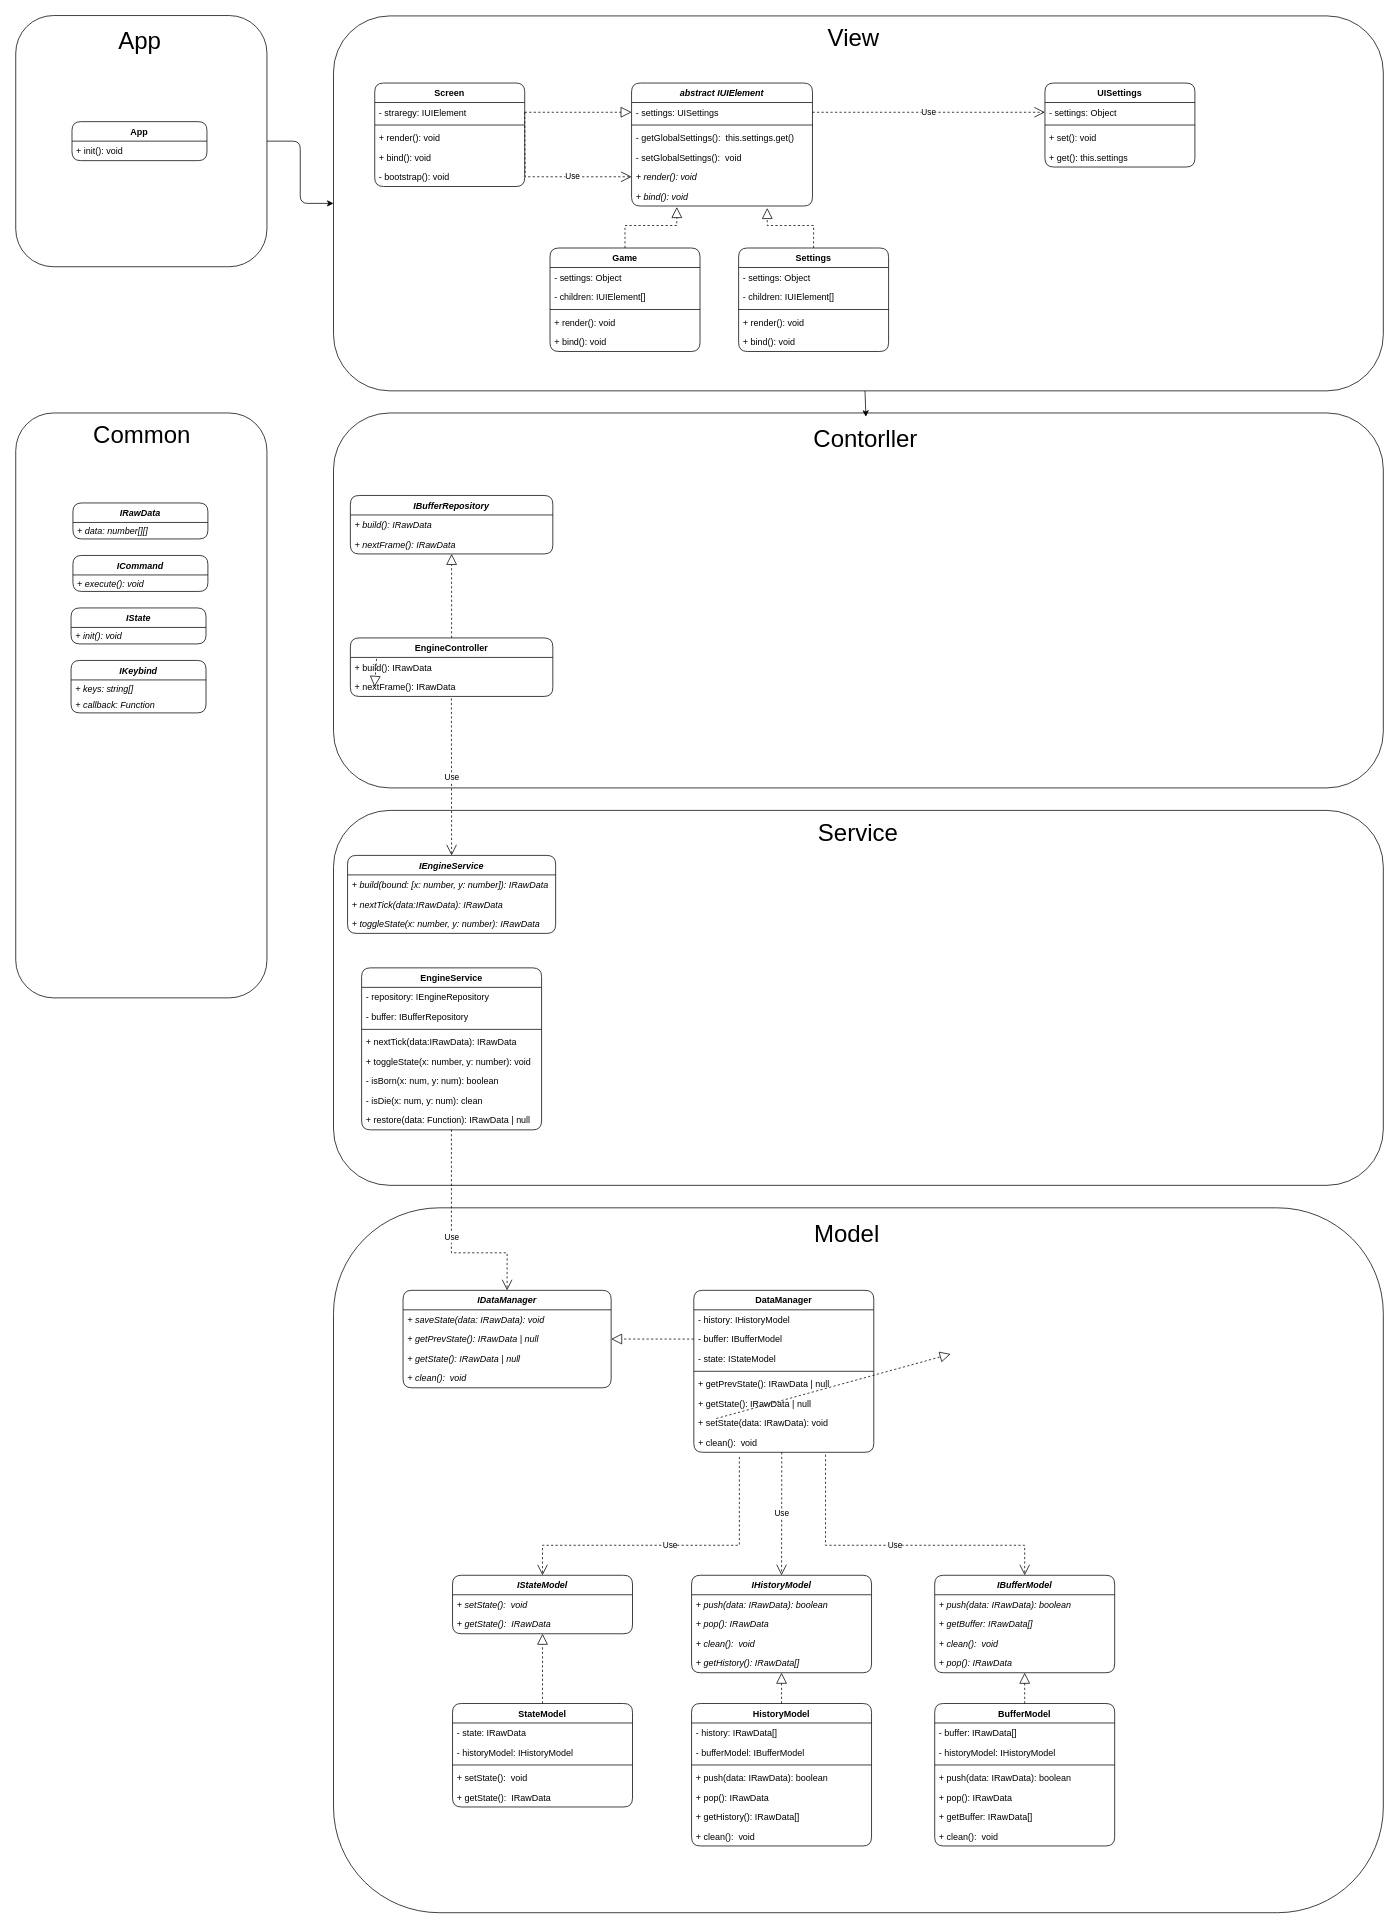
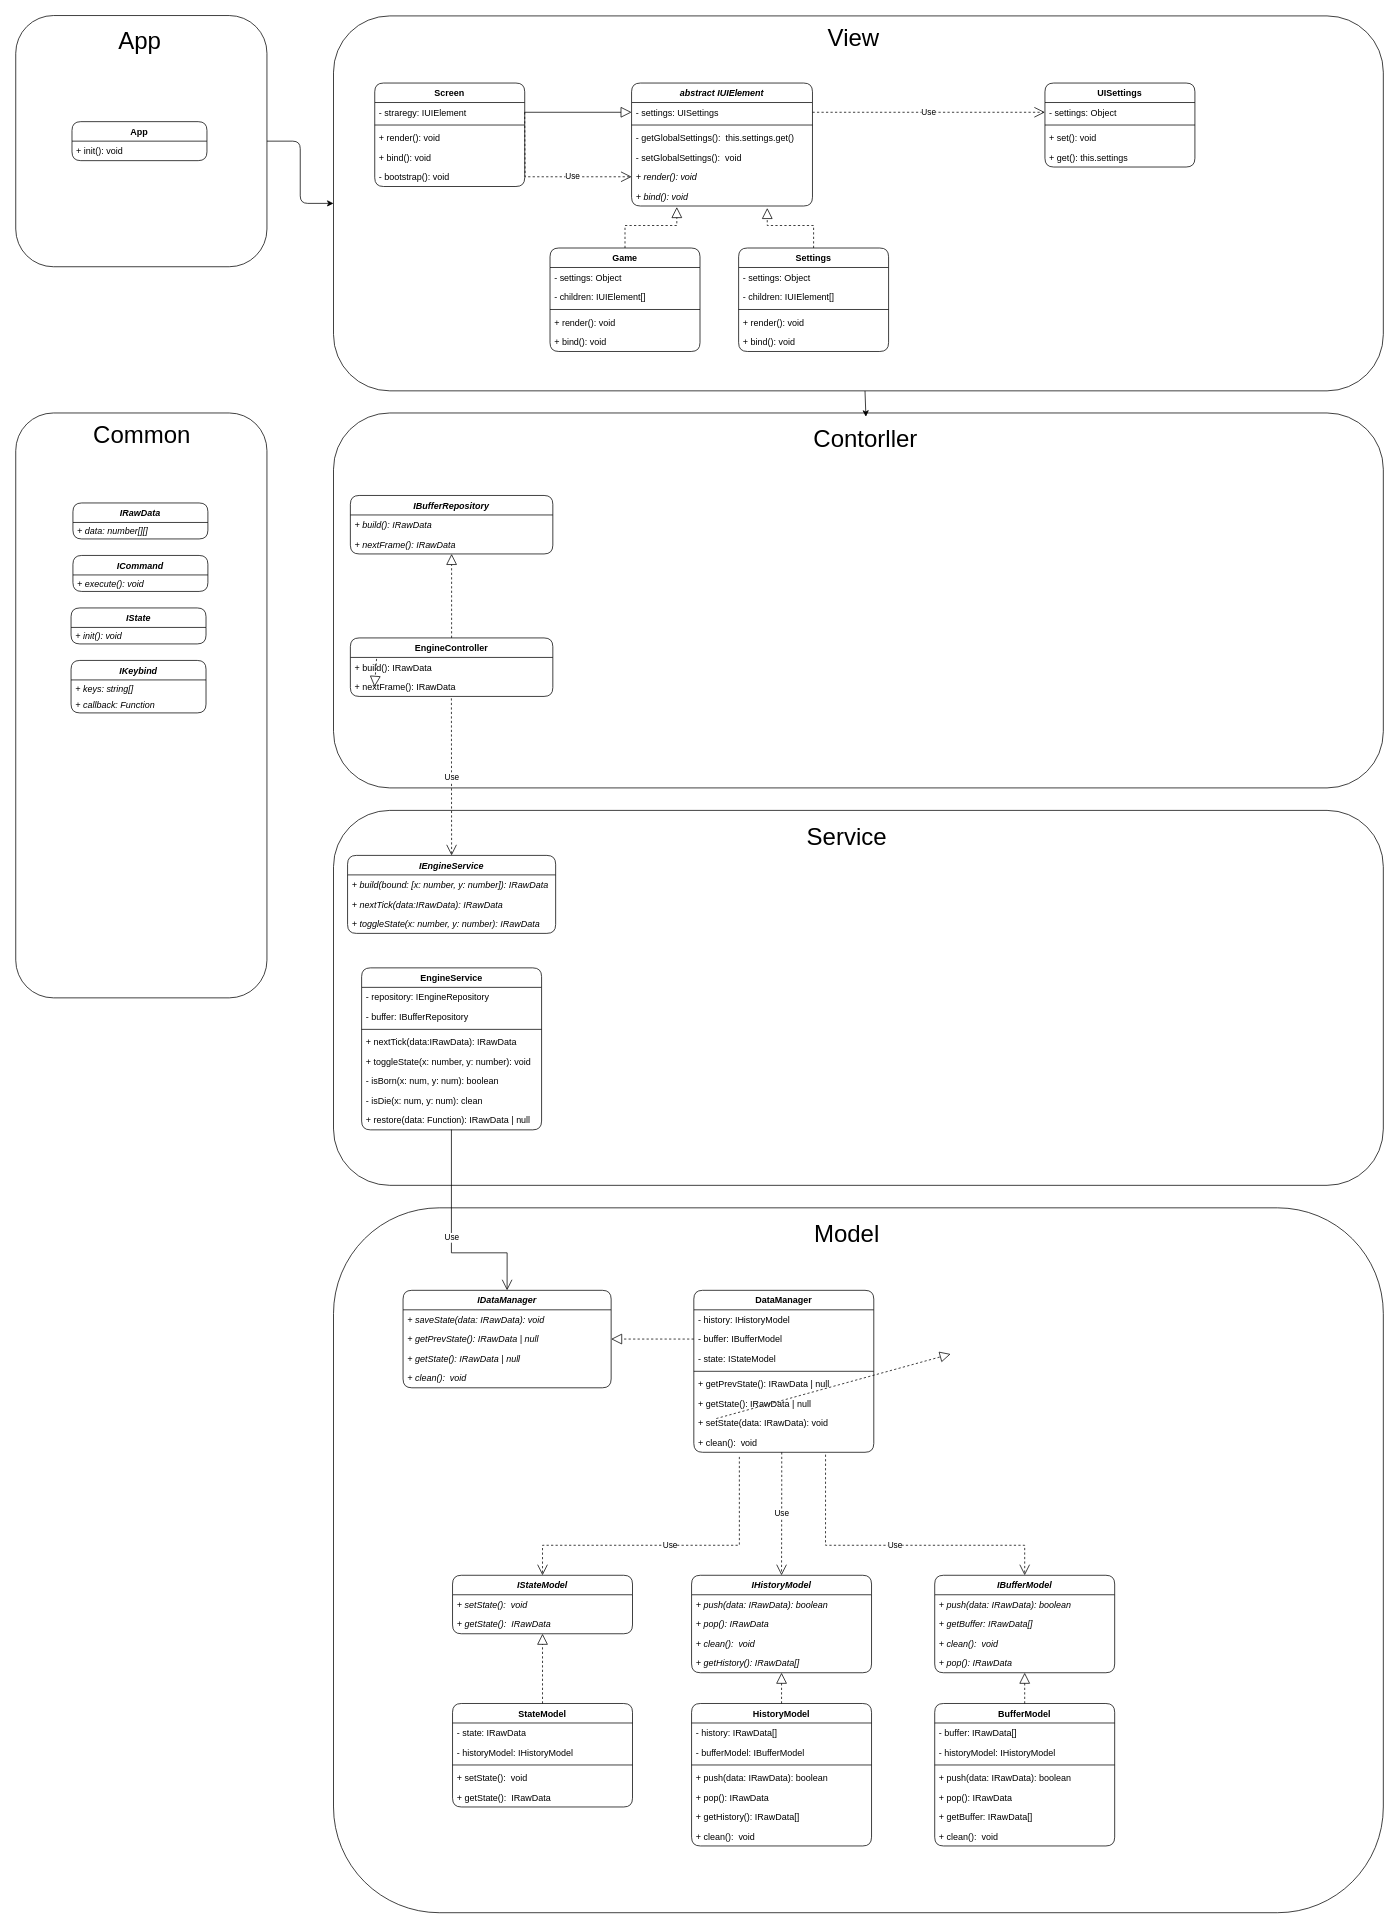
- <mxCell id="107" value="" style="endArrow=block;dashed=1;endFill=0;endSize=12;html=1;rounded=0;entryX=0;entryY=0.5;entryDx=0;entryDy=0;edgeStyle=orthogonalEdgeStyle;exitX=1;exitY=0.5;exitDx=0;exitDy=0;" edge="1" parent="1" source="39" target="45"><mxGeometry width="160" relative="1" as="geometry"><mxPoint x="703" y="175" as="sourcePoint" /><mxPoint x="661.75" y="320" as="targetPoint" /></mxGeometry></mxCell>
+ <mxCell id="107" value="" style="endArrow=block;dashed=0;endFill=0;endSize=12;html=1;rounded=0;entryX=0;entryY=0.5;entryDx=0;entryDy=0;edgeStyle=orthogonalEdgeStyle;exitX=1;exitY=0.5;exitDx=0;exitDy=0;" edge="1" parent="1" source="39" target="45"><mxGeometry width="160" relative="1" as="geometry"><mxPoint x="703" y="175" as="sourcePoint" /><mxPoint x="661.75" y="320" as="targetPoint" /></mxGeometry></mxCell>
- <mxCell id="9" value="&lt;font style=&quot;font-size: 32px;&quot;&gt;Service&lt;/font&gt;" style="text;html=1;strokeColor=none;fillColor=none;align=center;verticalAlign=middle;whiteSpace=wrap;rounded=1;" parent="1" vertex="1"><mxGeometry x="979.25" y="1080" width="330" height="60" as="geometry" /></mxCell>
+ <mxCell id="9" value="&lt;font style=&quot;font-size: 32px;&quot;&gt;Service&lt;/font&gt;" style="text;html=1;strokeColor=none;fillColor=none;align=center;verticalAlign=middle;whiteSpace=wrap;rounded=1;" parent="1" vertex="1"><mxGeometry x="964.25" y="1085" width="330" height="60" as="geometry" /></mxCell>
- <mxCell id="98" value="Use" style="endArrow=open;endSize=12;dashed=1;html=1;rounded=0;entryX=0.5;entryY=0;entryDx=0;entryDy=0;exitX=0.499;exitY=0.987;exitDx=0;exitDy=0;exitPerimeter=0;edgeStyle=orthogonalEdgeStyle;" edge="1" parent="1" source="66" target="76"><mxGeometry width="160" relative="1" as="geometry"><mxPoint x="602.25" y="1510" as="sourcePoint" /><mxPoint x="1034.25" y="1510" as="targetPoint" /><Array as="points"><mxPoint x="602" y="1670" /><mxPoint x="676" y="1670" /></Array></mxGeometry></mxCell>
+ <mxCell id="98" value="Use" style="endArrow=open;endSize=12;dashed=0;html=1;rounded=0;entryX=0.5;entryY=0;entryDx=0;entryDy=0;exitX=0.499;exitY=0.987;exitDx=0;exitDy=0;exitPerimeter=0;edgeStyle=orthogonalEdgeStyle;" edge="1" parent="1" source="66" target="76"><mxGeometry width="160" relative="1" as="geometry"><mxPoint x="602.25" y="1510" as="sourcePoint" /><mxPoint x="1034.25" y="1510" as="targetPoint" /><Array as="points"><mxPoint x="602" y="1670" /><mxPoint x="676" y="1670" /></Array></mxGeometry></mxCell>
